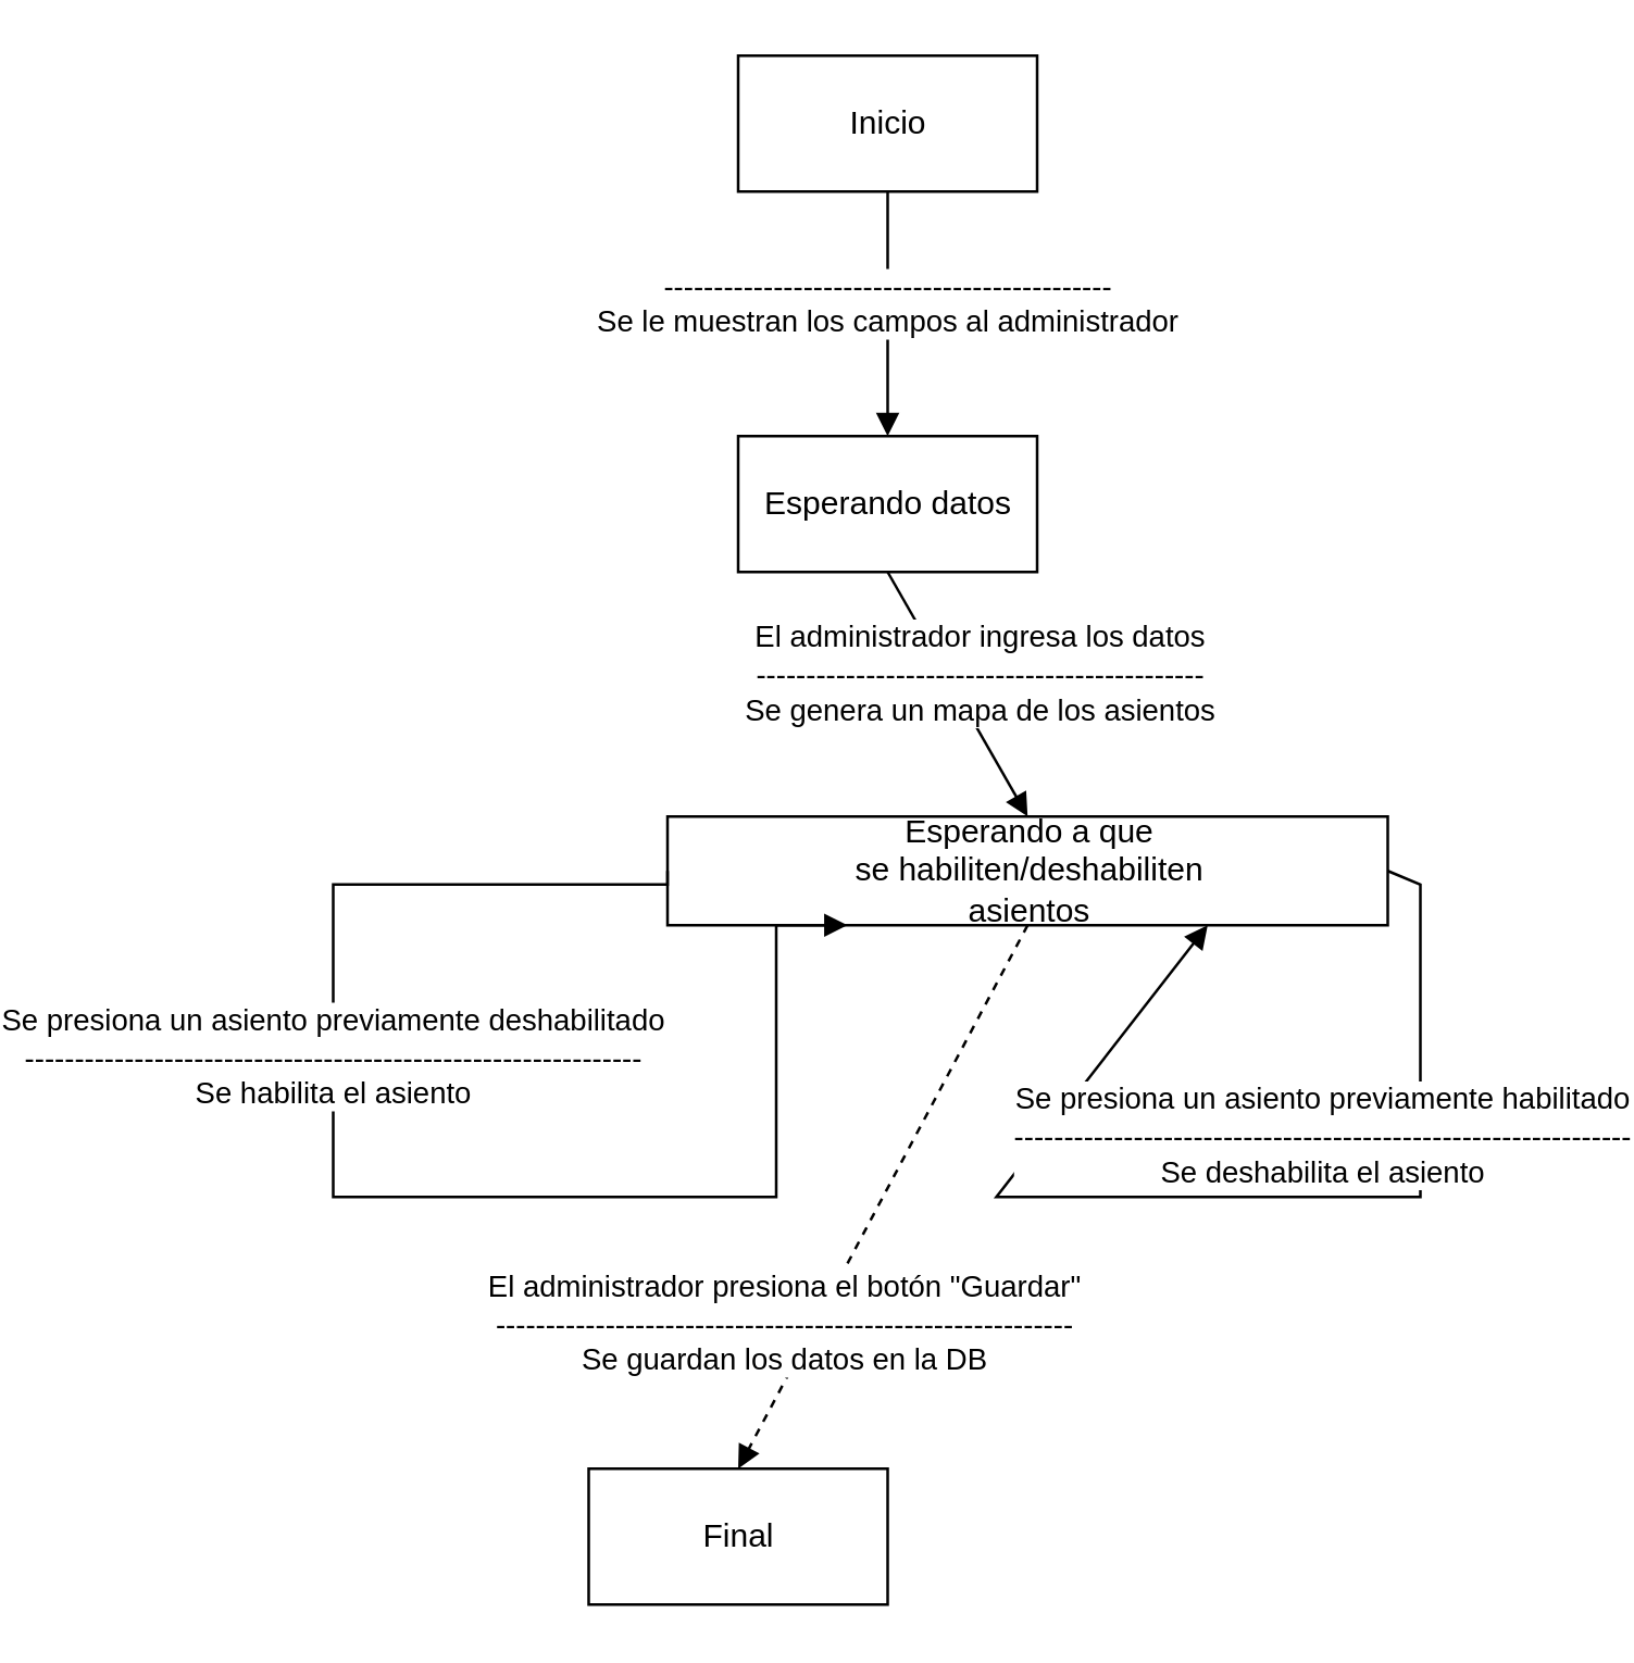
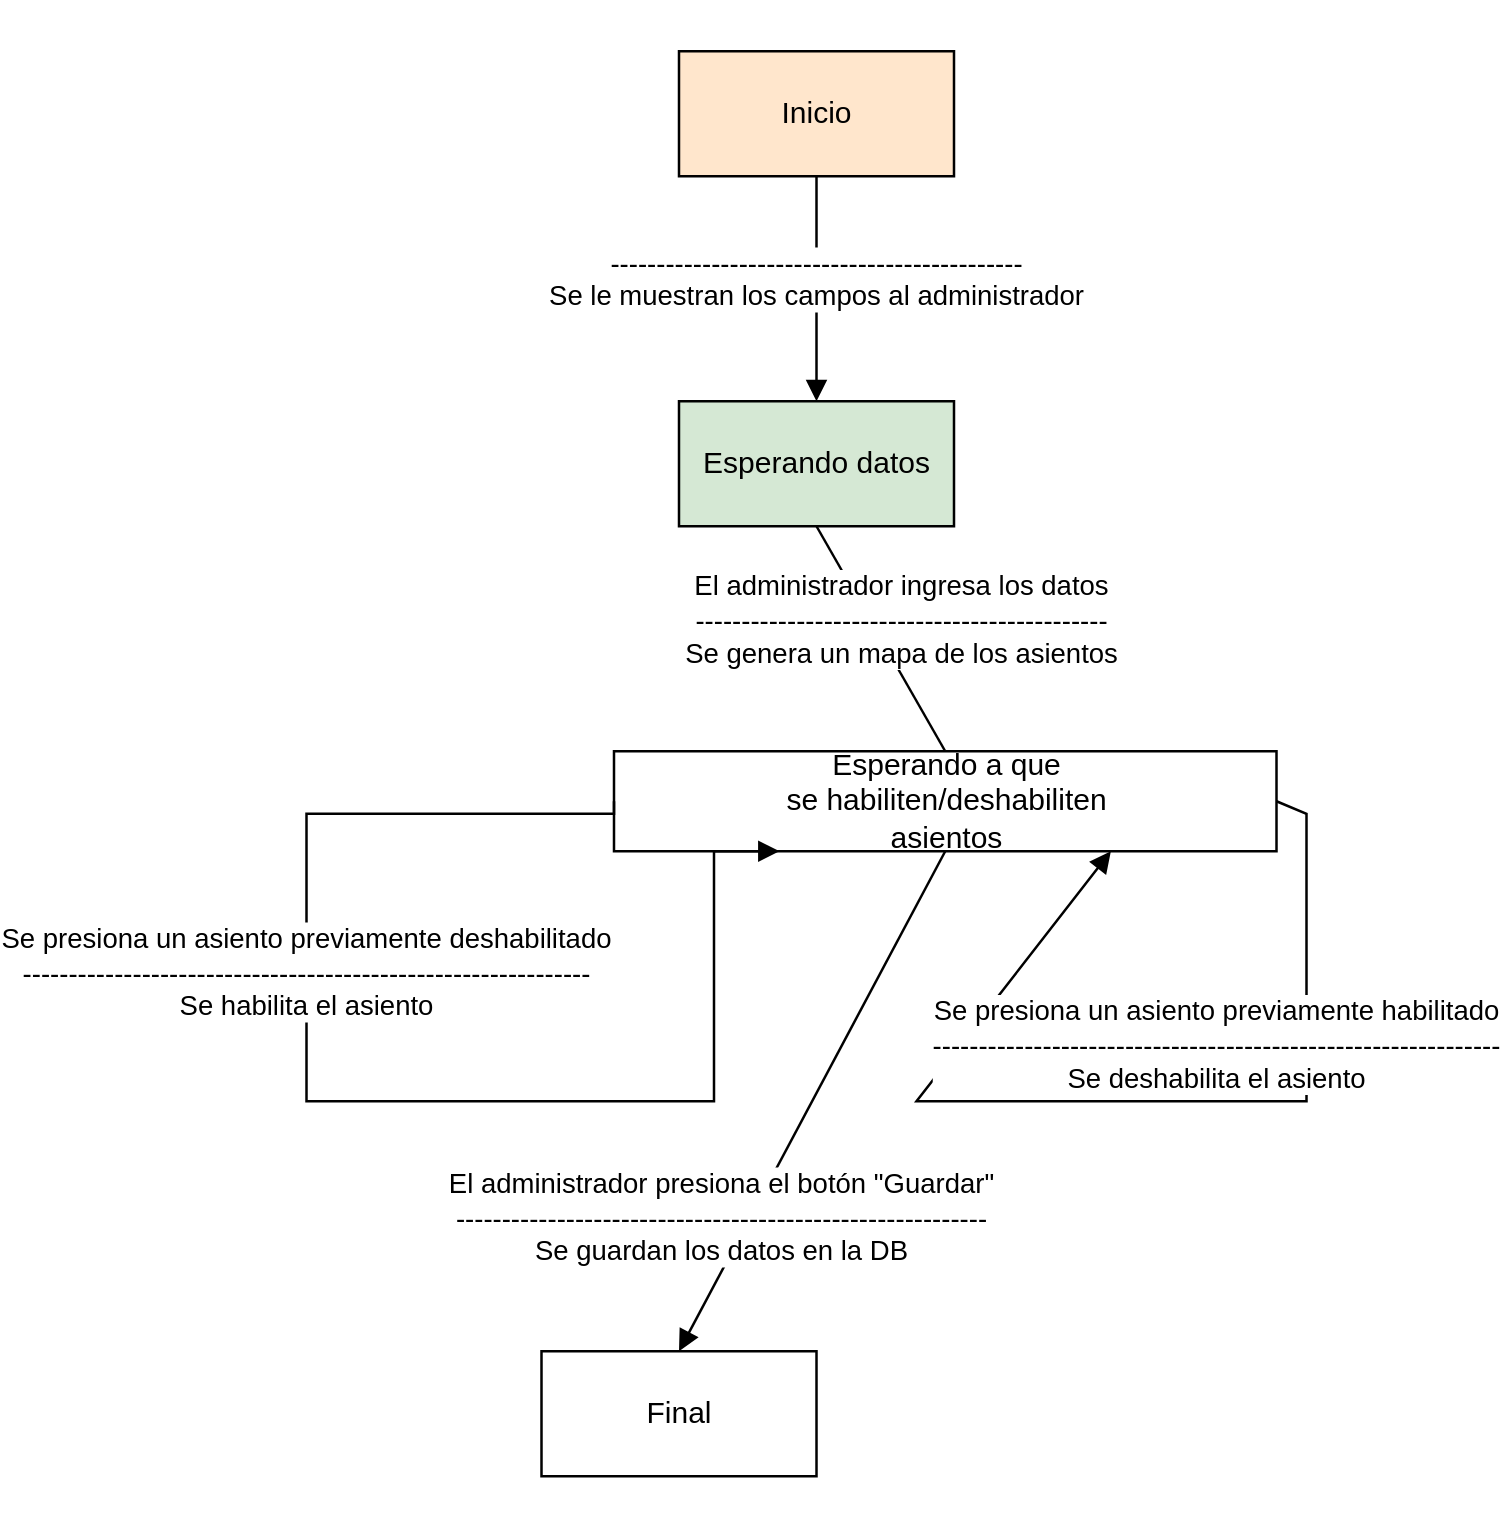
- <mxCell id="3" value="Inicio" style="html=1;" vertex="1" parent="1"><mxGeometry x="169" y="20" width="110" height="50" as="geometry" /></mxCell>
+ <mxCell id="3" value="Inicio" style="html=1;fillColor=#ffe6cc;" vertex="1" parent="1"><mxGeometry x="169" y="20" width="110" height="50" as="geometry" /></mxCell>
- <mxCell id="4" value="Esperando datos" style="html=1;" vertex="1" parent="1"><mxGeometry x="169" y="160" width="110" height="50" as="geometry" /></mxCell>
+ <mxCell id="4" value="Esperando datos" style="html=1;fillColor=#d5e8d4;" vertex="1" parent="1"><mxGeometry x="169" y="160" width="110" height="50" as="geometry" /></mxCell>
- <mxCell id="5" value="El administrador ingresa los datos&lt;br&gt;---------------------------------------------&lt;br&gt;Se genera un mapa de los asientos" style="html=1;verticalAlign=bottom;endArrow=block;rounded=0;exitX=0.5;exitY=1;exitDx=0;exitDy=0;entryX=0.5;entryY=0;entryDx=0;entryDy=0;" edge="1" parent="1" source="4" target="6"><mxGeometry x="0.333" width="80" relative="1" as="geometry"><mxPoint x="160" y="330" as="sourcePoint" /><mxPoint x="224" y="230" as="targetPoint" /><mxPoint as="offset" /></mxGeometry></mxCell>
+ <mxCell id="5" value="El administrador ingresa los datos&lt;br&gt;---------------------------------------------&lt;br&gt;Se genera un mapa de los asientos" style="html=1;verticalAlign=bottom;endArrow=none;rounded=0;exitX=0.5;exitY=1;exitDx=0;exitDy=0;entryX=0.5;entryY=0;entryDx=0;entryDy=0;" edge="1" parent="1" source="4" target="6"><mxGeometry x="0.333" width="80" relative="1" as="geometry"><mxPoint x="160" y="330" as="sourcePoint" /><mxPoint x="224" y="230" as="targetPoint" /><mxPoint as="offset" /></mxGeometry></mxCell>
- <mxCell id="10" value="El administrador presiona el botón &quot;Guardar&quot;&lt;br&gt;----------------------------------------------------------&lt;br&gt;Se guardan los datos en la DB" style="html=1;verticalAlign=bottom;endArrow=block;rounded=0;exitX=0.5;exitY=1;exitDx=0;exitDy=0;entryX=0.5;entryY=0;entryDx=0;entryDy=0;dashed=1;" edge="1" parent="1" source="6" target="9"><mxGeometry x="0.684" width="80" relative="1" as="geometry"><mxPoint x="30" y="540" as="sourcePoint" /><mxPoint x="110" y="540" as="targetPoint" /><mxPoint as="offset" /></mxGeometry></mxCell>
+ <mxCell id="10" value="El administrador presiona el botón &quot;Guardar&quot;&lt;br&gt;----------------------------------------------------------&lt;br&gt;Se guardan los datos en la DB" style="html=1;verticalAlign=bottom;endArrow=block;rounded=0;exitX=0.5;exitY=1;exitDx=0;exitDy=0;entryX=0.5;entryY=0;entryDx=0;entryDy=0;" edge="1" parent="1" source="6" target="9"><mxGeometry x="0.684" width="80" relative="1" as="geometry"><mxPoint x="30" y="540" as="sourcePoint" /><mxPoint x="110" y="540" as="targetPoint" /><mxPoint as="offset" /></mxGeometry></mxCell>
